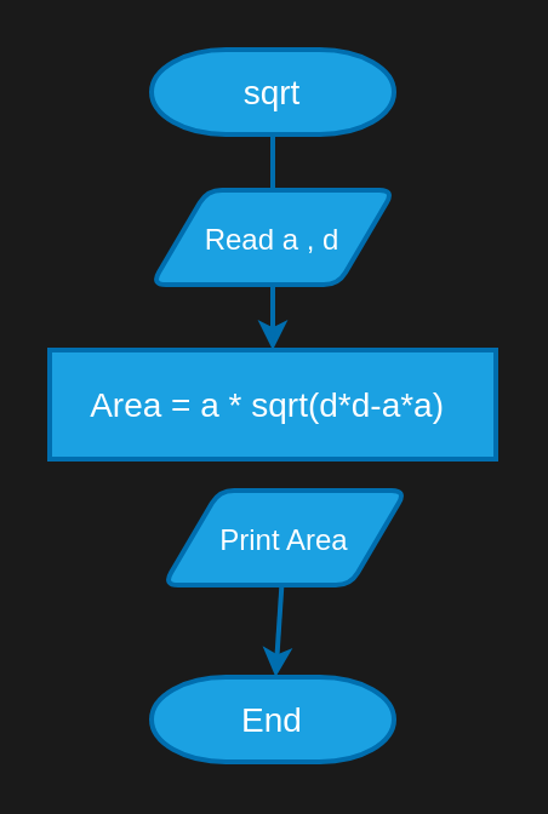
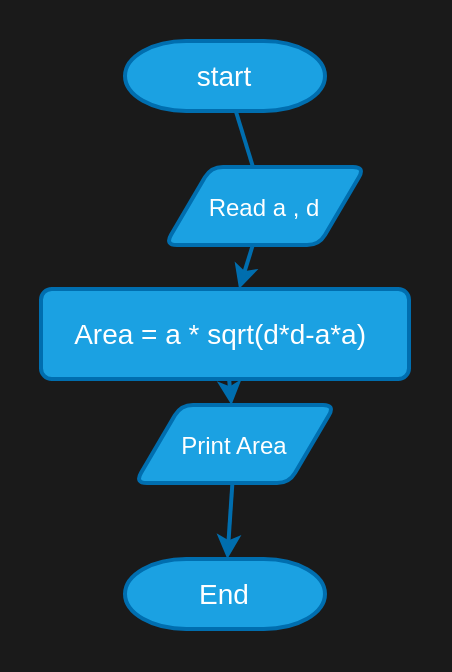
- <mxCell id="3" value="&lt;font style=&quot;font-size: 14px;&quot;&gt;sqrt&lt;/font&gt;" style="strokeWidth=2;html=1;shape=mxgraph.flowchart.terminator;whiteSpace=wrap;fillColor=#1ba1e2;fontColor=#ffffff;strokeColor=#006EAF;" vertex="1" parent="1"><mxGeometry x="62" y="20" width="100" height="35" as="geometry" /></mxCell>
+ <mxCell id="3" value="&lt;font style=&quot;font-size: 14px;&quot;&gt;start&lt;/font&gt;" style="strokeWidth=2;html=1;shape=mxgraph.flowchart.terminator;whiteSpace=wrap;fillColor=#1ba1e2;fontColor=#ffffff;strokeColor=#006EAF;" vertex="1" parent="1"><mxGeometry x="62" y="20" width="100" height="35" as="geometry" /></mxCell>
- <mxCell id="5" value="&lt;font style=&quot;font-size: 12px;&quot;&gt;Read a , d&lt;/font&gt;" style="shape=parallelogram;html=1;strokeWidth=2;perimeter=parallelogramPerimeter;whiteSpace=wrap;rounded=1;arcSize=12;size=0.23;fontSize=14;fillColor=#1ba1e2;fontColor=#ffffff;strokeColor=#006EAF;" vertex="1" parent="1"><mxGeometry x="62" y="78" width="100" height="39" as="geometry" /></mxCell>
+ <mxCell id="5" value="&lt;font style=&quot;font-size: 12px;&quot;&gt;Read a , d&lt;/font&gt;" style="shape=parallelogram;html=1;strokeWidth=2;perimeter=parallelogramPerimeter;whiteSpace=wrap;rounded=1;arcSize=12;size=0.23;fontSize=14;fillColor=#1ba1e2;fontColor=#ffffff;strokeColor=#006EAF;" vertex="1" parent="1"><mxGeometry x="82" y="83" width="100" height="39" as="geometry" /></mxCell>
- <mxCell id="7" value="Area = a * sqrt(d*d-a*a)&amp;nbsp;" style="whiteSpace=wrap;html=1;fontSize=14;fillColor=#1ba1e2;strokeColor=#006EAF;fontColor=#ffffff;strokeWidth=2;arcSize=12;rounded=0;" vertex="1" parent="1"><mxGeometry x="20" y="144" width="184" height="45" as="geometry" /></mxCell>
+ <mxCell id="7" value="Area = a * sqrt(d*d-a*a)&amp;nbsp;" style="whiteSpace=wrap;html=1;fontSize=14;fillColor=#1ba1e2;strokeColor=#006EAF;fontColor=#ffffff;strokeWidth=2;rounded=1;arcSize=12;" vertex="1" parent="1"><mxGeometry x="20" y="144" width="184" height="45" as="geometry" /></mxCell>
+ <mxCell id="6" value="" style="edgeStyle=none;html=1;strokeWidth=2;fontSize=12;fillColor=#1ba1e2;strokeColor=#006EAF;" edge="1" parent="1" source="7" target="9"><mxGeometry relative="1" as="geometry" /></mxCell>
